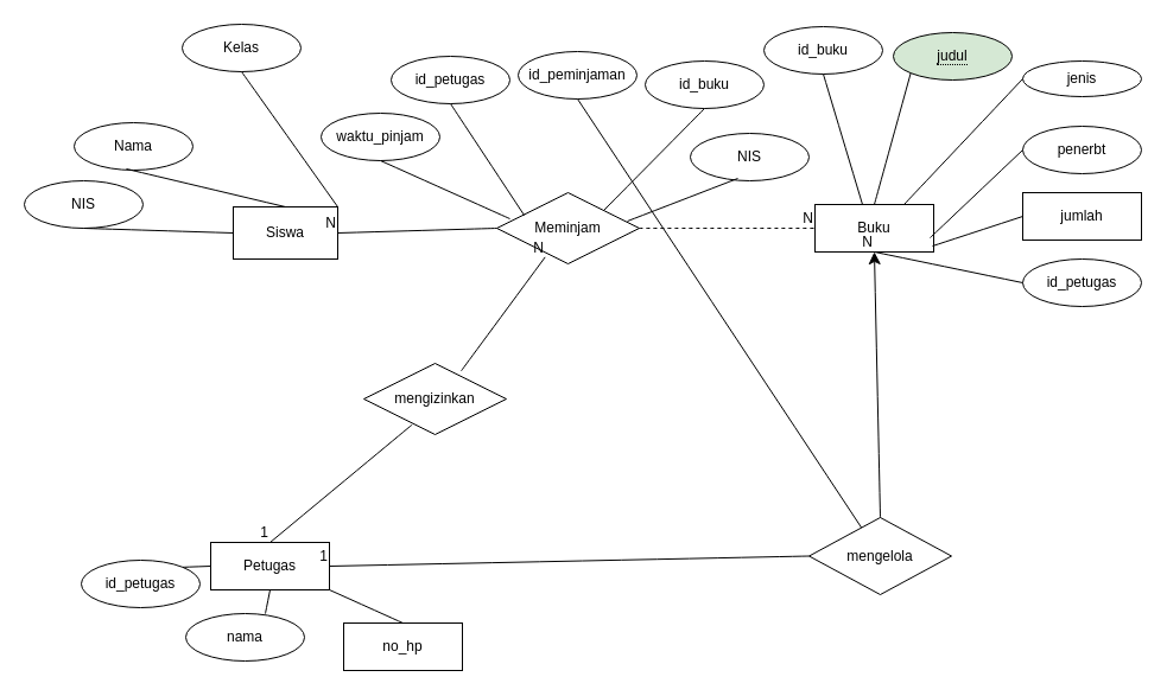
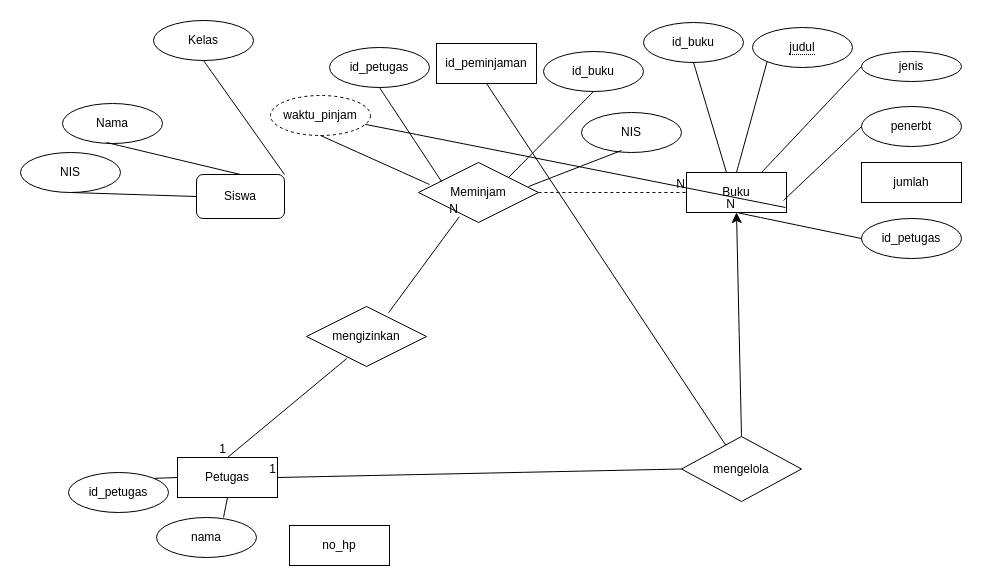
- <mxCell id="27" value="&lt;span style=&quot;border-bottom: 1px dotted&quot;&gt;judul&lt;/span&gt;" style="ellipse;whiteSpace=wrap;html=1;align=center;fillColor=#d5e8d4;" vertex="1" parent="1"><mxGeometry x="752" y="27" width="100" height="40" as="geometry" /></mxCell>
+ <mxCell id="27" value="&lt;span style=&quot;border-bottom: 1px dotted&quot;&gt;judul&lt;/span&gt;" style="ellipse;whiteSpace=wrap;html=1;align=center;" vertex="1" parent="1"><mxGeometry x="752" y="27" width="100" height="40" as="geometry" /></mxCell>
- <mxCell id="18" value="id_peminjaman" style="ellipse;whiteSpace=wrap;html=1;align=center;" vertex="1" parent="1"><mxGeometry x="436" y="43" width="100" height="40" as="geometry" /></mxCell>
+ <mxCell id="18" value="id_peminjaman" style="whiteSpace=wrap;html=1;align=center;rounded=0;" vertex="1" parent="1"><mxGeometry x="436" y="43" width="100" height="40" as="geometry" /></mxCell>
- <mxCell id="24" value="waktu_pinjam" style="ellipse;whiteSpace=wrap;html=1;align=center;" vertex="1" parent="1"><mxGeometry x="270" y="95" width="100" height="40" as="geometry" /></mxCell>
+ <mxCell id="24" value="waktu_pinjam" style="ellipse;whiteSpace=wrap;html=1;align=center;dashed=1;" vertex="1" parent="1"><mxGeometry x="270" y="95" width="100" height="40" as="geometry" /></mxCell>
- <mxCell id="6" value="" style="endArrow=none;html=1;rounded=0;fontSize=12;startSize=8;endSize=8;curved=1;entryX=1;entryY=0.5;entryDx=0;entryDy=0;exitX=0;exitY=0.5;exitDx=0;exitDy=0;" edge="1" parent="1" source="5" target="2"><mxGeometry relative="1" as="geometry"><mxPoint x="440" y="145" as="sourcePoint" /><mxPoint x="669" y="139" as="targetPoint" /></mxGeometry></mxCell>
- <mxCell id="7" value="N" style="resizable=0;html=1;whiteSpace=wrap;align=right;verticalAlign=bottom;" connectable="0" vertex="1" parent="6"><mxGeometry x="1" relative="1" as="geometry" /></mxCell>
- <mxCell id="35" value="" style="endArrow=none;html=1;rounded=0;fontSize=12;startSize=8;endSize=8;curved=1;entryX=0;entryY=0.5;entryDx=0;entryDy=0;exitX=0.99;exitY=0.875;exitDx=0;exitDy=0;exitPerimeter=0;" edge="1" parent="1" source="4" target="30"><mxGeometry relative="1" as="geometry"><mxPoint x="435" y="261" as="sourcePoint" /><mxPoint x="595" y="261" as="targetPoint" /></mxGeometry></mxCell>
+ <mxCell id="35" value="" style="endArrow=none;html=1;rounded=0;fontSize=12;startSize=8;endSize=8;curved=1;exitX=0.99;exitY=0.875;exitDx=0;exitDy=0;exitPerimeter=0;" edge="1" parent="1" source="4" target="24"><mxGeometry relative="1" as="geometry"><mxPoint x="435" y="261" as="sourcePoint" /><mxPoint x="595" y="261" as="targetPoint" /></mxGeometry></mxCell>
- <mxCell id="2" value="Siswa" style="whiteSpace=wrap;html=1;align=center;" vertex="1" parent="1"><mxGeometry x="196" y="174" width="88" height="44" as="geometry" /></mxCell>
+ <mxCell id="2" value="Siswa" style="whiteSpace=wrap;html=1;align=center;rounded=1;" vertex="1" parent="1"><mxGeometry x="196" y="174" width="88" height="44" as="geometry" /></mxCell>
- <mxCell id="48" value="" style="endArrow=none;html=1;rounded=0;fontSize=12;startSize=8;endSize=8;curved=1;exitX=0.5;exitY=0;exitDx=0;exitDy=0;entryX=1;entryY=1;entryDx=0;entryDy=0;" edge="1" parent="1" source="45" target="3"><mxGeometry relative="1" as="geometry"><mxPoint x="435" y="394" as="sourcePoint" /><mxPoint x="595" y="394" as="targetPoint" /></mxGeometry></mxCell>
